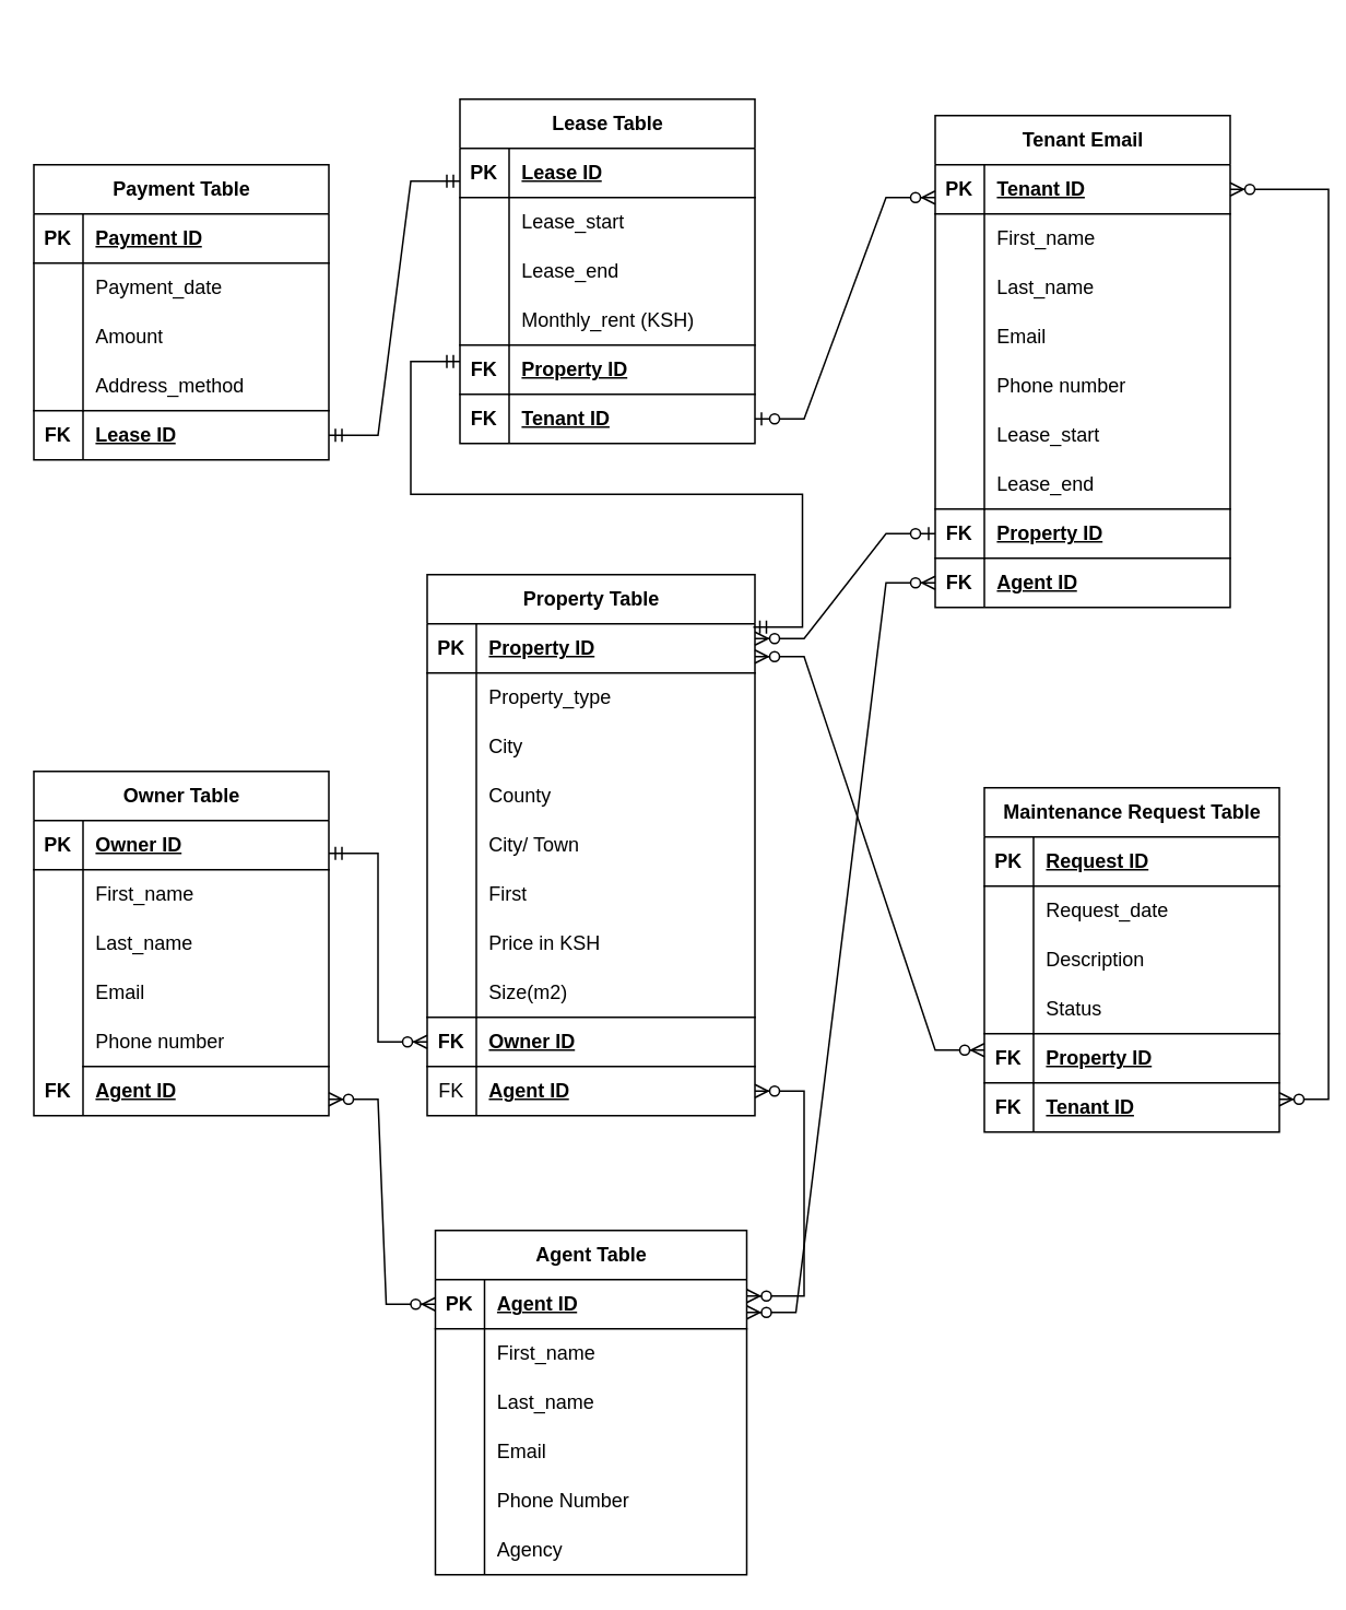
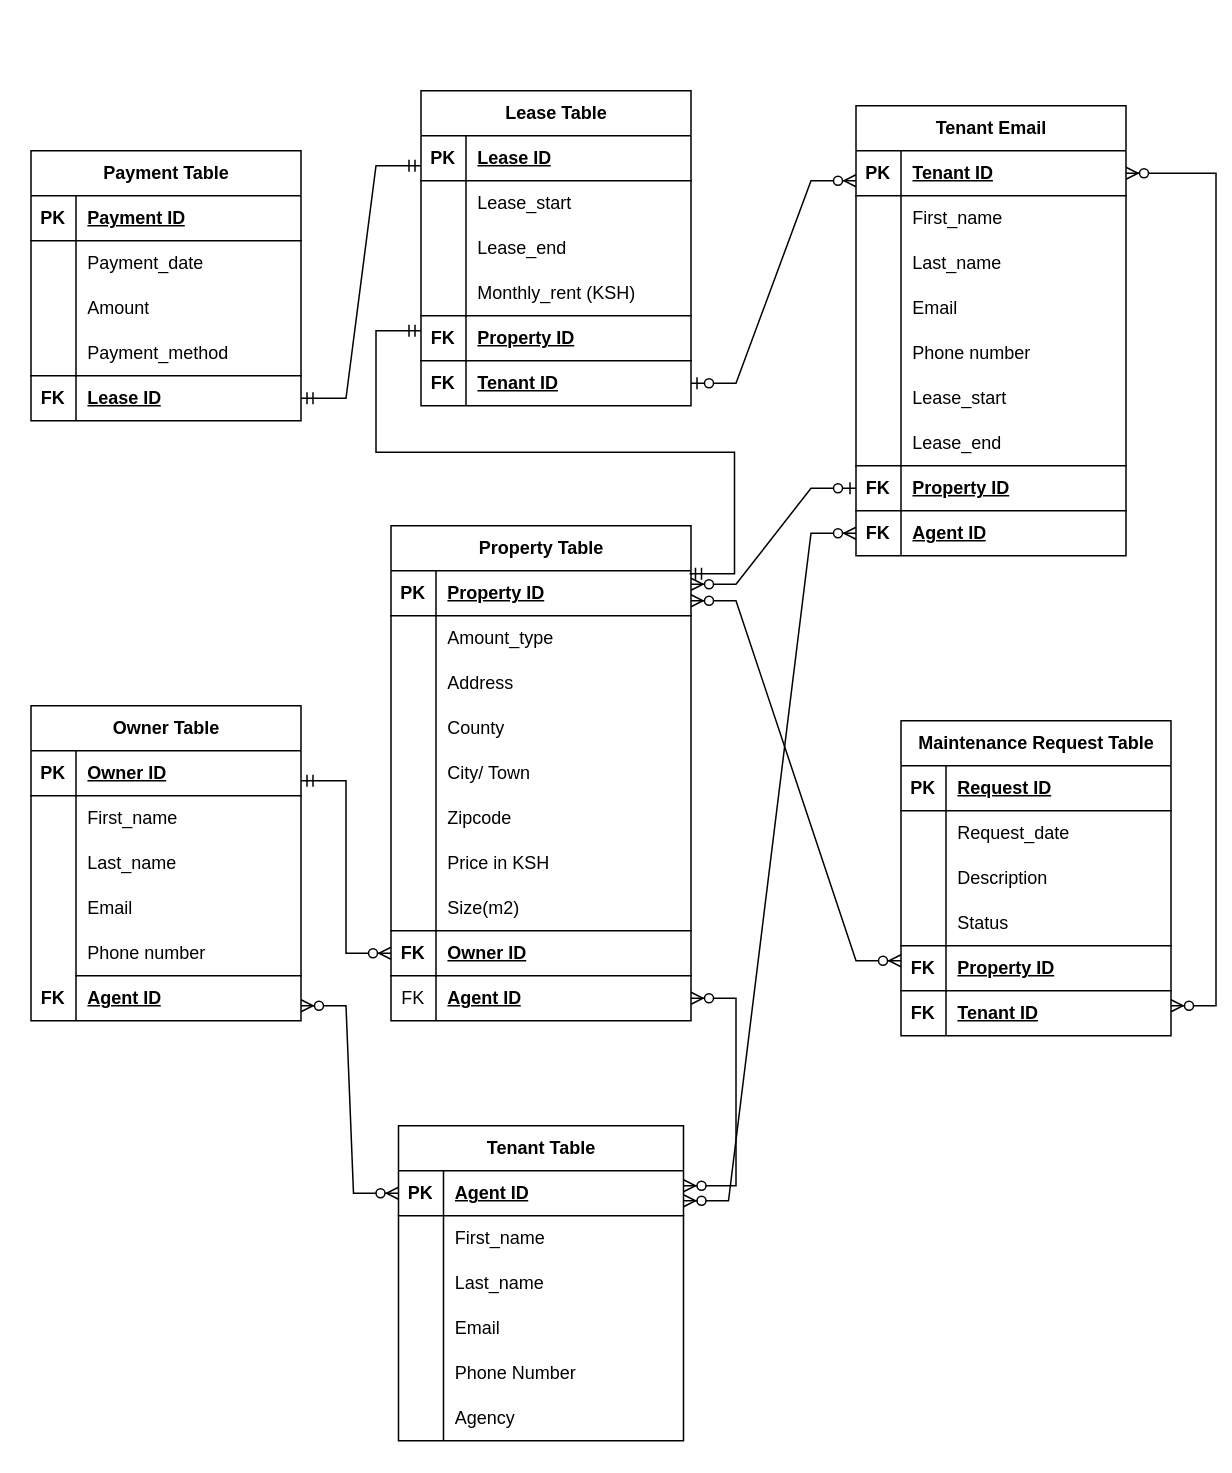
- <mxCell id="133" value="Address_method" style="shape=partialRectangle;connectable=0;fillColor=none;top=0;left=0;bottom=0;right=0;align=left;spacingLeft=6;overflow=hidden;whiteSpace=wrap;html=1;" vertex="1" parent="131"><mxGeometry x="30" width="150" height="30" as="geometry"><mxRectangle width="150" height="30" as="alternateBounds" /></mxGeometry></mxCell>
+ <mxCell id="133" value="Payment_method" style="shape=partialRectangle;connectable=0;fillColor=none;top=0;left=0;bottom=0;right=0;align=left;spacingLeft=6;overflow=hidden;whiteSpace=wrap;html=1;" vertex="1" parent="131"><mxGeometry x="30" width="150" height="30" as="geometry"><mxRectangle width="150" height="30" as="alternateBounds" /></mxGeometry></mxCell>
- <mxCell id="11" value="Property_type" style="shape=partialRectangle;connectable=0;fillColor=none;top=0;left=0;bottom=0;right=0;align=left;spacingLeft=6;overflow=hidden;whiteSpace=wrap;html=1;" vertex="1" parent="9"><mxGeometry x="30" width="170" height="30" as="geometry"><mxRectangle width="170" height="30" as="alternateBounds" /></mxGeometry></mxCell>
+ <mxCell id="11" value="Amount_type" style="shape=partialRectangle;connectable=0;fillColor=none;top=0;left=0;bottom=0;right=0;align=left;spacingLeft=6;overflow=hidden;whiteSpace=wrap;html=1;" vertex="1" parent="9"><mxGeometry x="30" width="170" height="30" as="geometry"><mxRectangle width="170" height="30" as="alternateBounds" /></mxGeometry></mxCell>
- <mxCell id="14" value="City" style="shape=partialRectangle;connectable=0;fillColor=none;top=0;left=0;bottom=0;right=0;align=left;spacingLeft=6;overflow=hidden;whiteSpace=wrap;html=1;" vertex="1" parent="12"><mxGeometry x="30" width="170" height="30" as="geometry"><mxRectangle width="170" height="30" as="alternateBounds" /></mxGeometry></mxCell>
+ <mxCell id="14" value="Address" style="shape=partialRectangle;connectable=0;fillColor=none;top=0;left=0;bottom=0;right=0;align=left;spacingLeft=6;overflow=hidden;whiteSpace=wrap;html=1;" vertex="1" parent="12"><mxGeometry x="30" width="170" height="30" as="geometry"><mxRectangle width="170" height="30" as="alternateBounds" /></mxGeometry></mxCell>
- <mxCell id="23" value="First" style="shape=partialRectangle;connectable=0;fillColor=none;top=0;left=0;bottom=0;right=0;align=left;spacingLeft=6;overflow=hidden;whiteSpace=wrap;html=1;" vertex="1" parent="21"><mxGeometry x="30" width="170" height="30" as="geometry"><mxRectangle width="170" height="30" as="alternateBounds" /></mxGeometry></mxCell>
+ <mxCell id="23" value="Zipcode" style="shape=partialRectangle;connectable=0;fillColor=none;top=0;left=0;bottom=0;right=0;align=left;spacingLeft=6;overflow=hidden;whiteSpace=wrap;html=1;" vertex="1" parent="21"><mxGeometry x="30" width="170" height="30" as="geometry"><mxRectangle width="170" height="30" as="alternateBounds" /></mxGeometry></mxCell>
- <mxCell id="137" value="Agent Table" style="shape=table;startSize=30;container=1;collapsible=1;childLayout=tableLayout;fixedRows=1;rowLines=0;fontStyle=1;align=center;resizeLast=1;html=1;" vertex="1" parent="1"><mxGeometry x="265" y="750" width="190" height="210" as="geometry" /></mxCell>
+ <mxCell id="137" value="Tenant Table" style="shape=table;startSize=30;container=1;collapsible=1;childLayout=tableLayout;fixedRows=1;rowLines=0;fontStyle=1;align=center;resizeLast=1;html=1;" vertex="1" parent="1"><mxGeometry x="265" y="750" width="190" height="210" as="geometry" /></mxCell>
